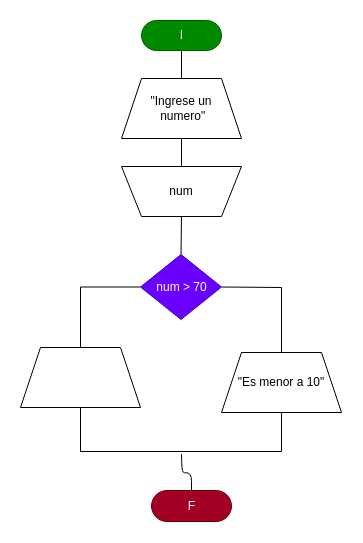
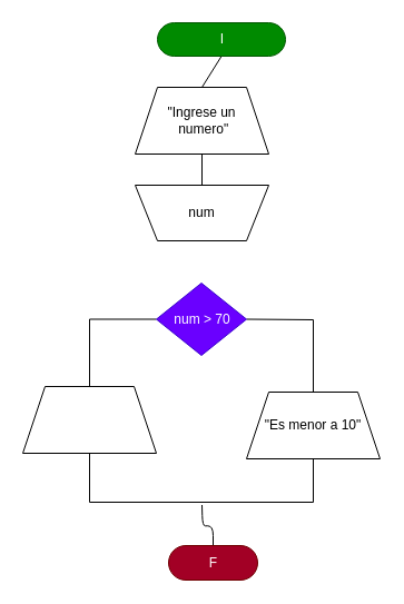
- <mxCell id="3" value="I" style="html=1;dashed=0;whitespace=wrap;shape=mxgraph.dfd.start;fillColor=#008a00;fontColor=#ffffff;strokeColor=#005700;gradientColor=none;" vertex="1" parent="1"><mxGeometry x="141" y="20" width="80" height="30" as="geometry" /></mxCell>
+ <mxCell id="3" value="I" style="html=1;dashed=0;whitespace=wrap;shape=mxgraph.dfd.start;fillColor=#008a00;fontColor=#ffffff;strokeColor=#005700;gradientColor=none;" vertex="1" parent="1"><mxGeometry x="141" y="20" width="115" height="30" as="geometry" /></mxCell>
- <mxCell id="6" style="edgeStyle=none;html=1;exitX=0.5;exitY=0;exitDx=0;exitDy=0;entryX=0.5;entryY=0;entryDx=0;entryDy=0;endArrow=none;endFill=0;" edge="1" parent="1" source="7" target="10"><mxGeometry relative="1" as="geometry" /></mxCell>
